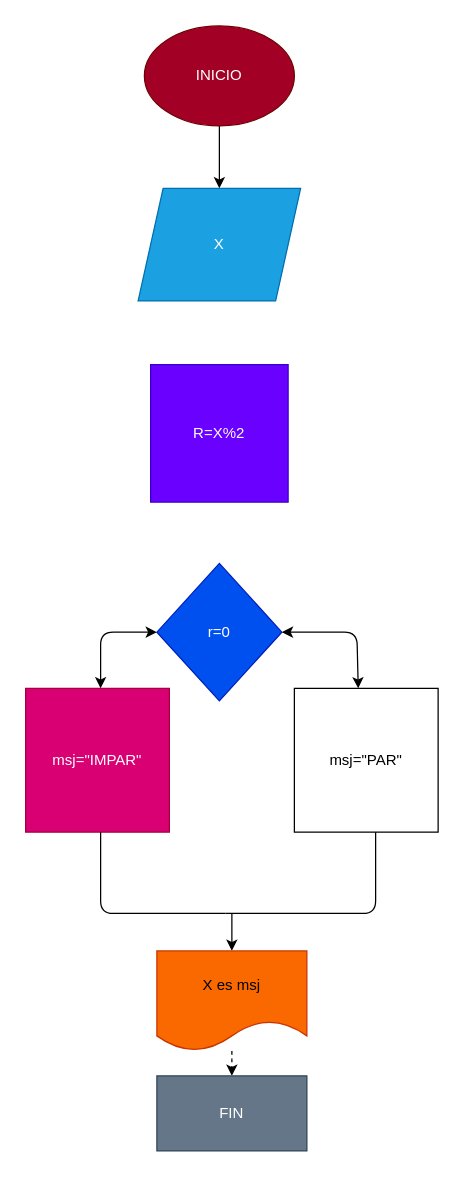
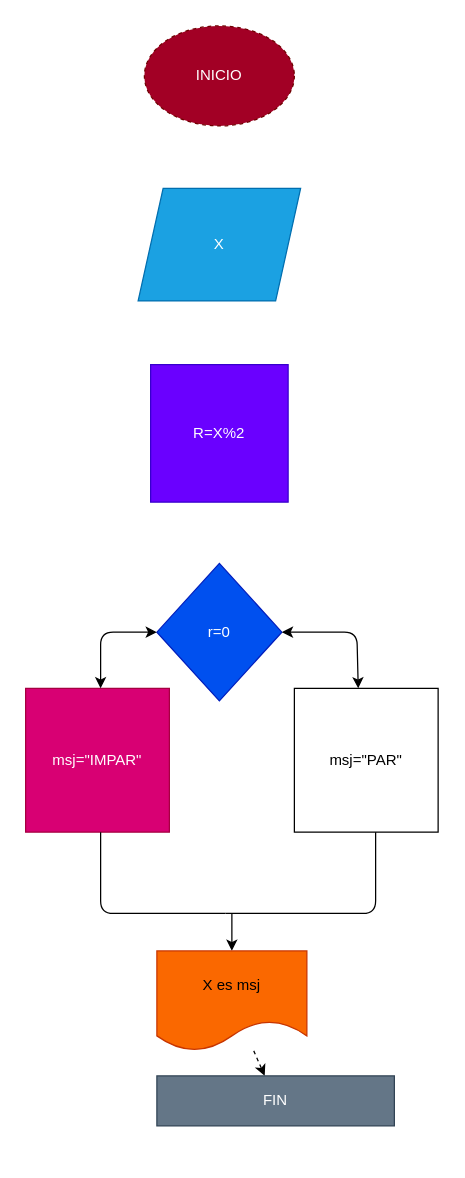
- <mxCell id="3" value="INICIO" style="ellipse;whiteSpace=wrap;html=1;fillColor=#a20025;fontColor=#ffffff;strokeColor=#6F0000;" vertex="1" parent="1"><mxGeometry x="115" y="20" width="120" height="80" as="geometry" /></mxCell>
+ <mxCell id="3" value="INICIO" style="ellipse;whiteSpace=wrap;html=1;fillColor=#a20025;fontColor=#ffffff;strokeColor=#6F0000;dashed=1;" vertex="1" parent="1"><mxGeometry x="115" y="20" width="120" height="80" as="geometry" /></mxCell>
- <mxCell id="2" value="" style="edgeStyle=none;html=1;" edge="1" parent="1" source="3" target="4"><mxGeometry relative="1" as="geometry" /></mxCell>
- <mxCell id="14" value="FIN" style="whiteSpace=wrap;html=1;fillColor=#647687;strokeColor=#314354;fontColor=#ffffff;" vertex="1" parent="1"><mxGeometry x="125" y="860" width="120" height="60" as="geometry" /></mxCell>
+ <mxCell id="14" value="FIN" style="whiteSpace=wrap;html=1;fillColor=#647687;strokeColor=#314354;fontColor=#ffffff;" vertex="1" parent="1"><mxGeometry x="125" y="860" width="190" height="40" as="geometry" /></mxCell>
